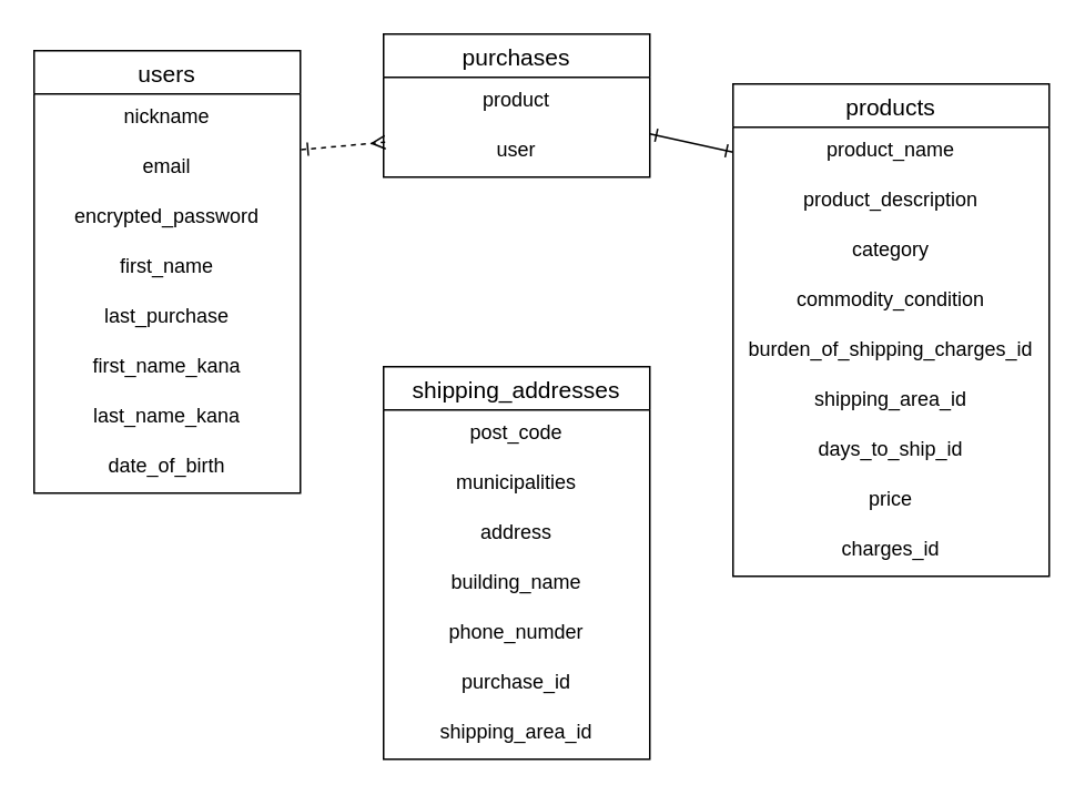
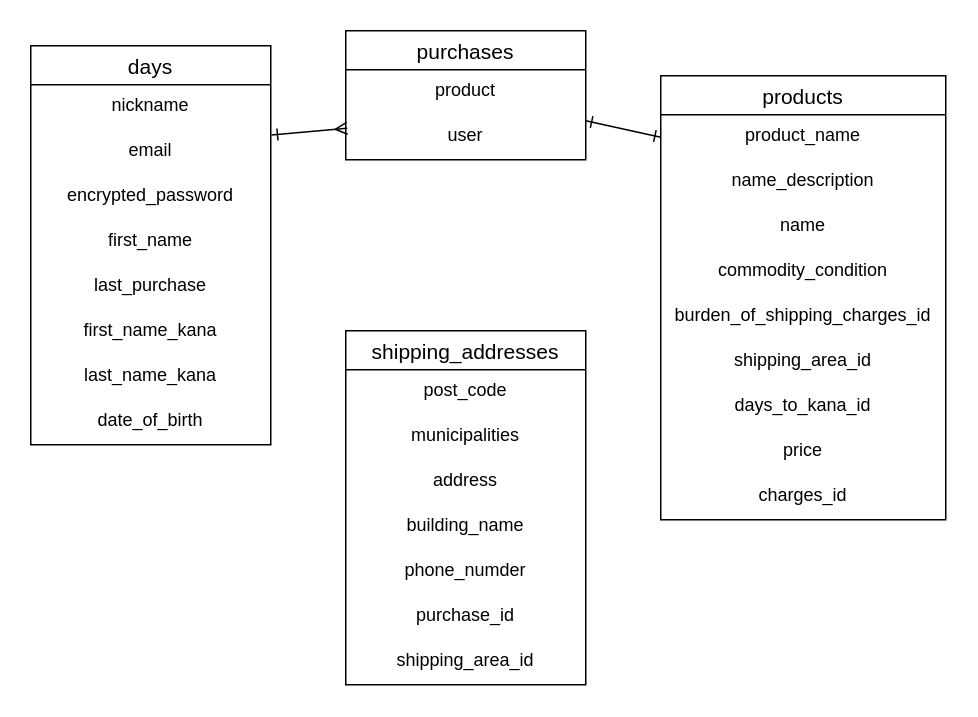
- <mxCell id="2" value="users" style="swimlane;fontStyle=0;childLayout=stackLayout;horizontal=1;startSize=26;horizontalStack=0;resizeParent=1;resizeParentMax=0;resizeLast=0;collapsible=1;marginBottom=0;align=center;fontSize=14;" parent="1" vertex="1"><mxGeometry x="20" y="30" width="160" height="266" as="geometry"><mxRectangle x="60" y="160" width="70" height="26" as="alternateBounds" /></mxGeometry></mxCell>
+ <mxCell id="2" value="days" style="swimlane;fontStyle=0;childLayout=stackLayout;horizontal=1;startSize=26;horizontalStack=0;resizeParent=1;resizeParentMax=0;resizeLast=0;collapsible=1;marginBottom=0;align=center;fontSize=14;" parent="1" vertex="1"><mxGeometry x="20" y="30" width="160" height="266" as="geometry"><mxRectangle x="60" y="160" width="70" height="26" as="alternateBounds" /></mxGeometry></mxCell>
- <mxCell id="32" style="edgeStyle=none;html=1;exitX=1.003;exitY=0.117;exitDx=0;exitDy=0;startArrow=ERone;startFill=0;endArrow=ERmany;endFill=0;entryX=0.006;entryY=0.3;entryDx=0;entryDy=0;exitPerimeter=0;entryPerimeter=0;dashed=1;" parent="1" source="4" target="23" edge="1"><mxGeometry relative="1" as="geometry"><mxPoint x="230" y="161" as="targetPoint" /></mxGeometry></mxCell>
+ <mxCell id="32" style="edgeStyle=none;html=1;exitX=1.003;exitY=0.117;exitDx=0;exitDy=0;startArrow=ERone;startFill=0;endArrow=ERmany;endFill=0;entryX=0.006;entryY=0.3;entryDx=0;entryDy=0;exitPerimeter=0;entryPerimeter=0;" parent="1" source="4" target="23" edge="1"><mxGeometry relative="1" as="geometry"><mxPoint x="230" y="161" as="targetPoint" /></mxGeometry></mxCell>
- <mxCell id="13" value="product_description" style="text;strokeColor=none;fillColor=none;spacingLeft=4;spacingRight=4;overflow=hidden;rotatable=0;points=[[0,0.5],[1,0.5]];portConstraint=eastwest;fontSize=12;align=center;" vertex="1" parent="11"><mxGeometry y="56" width="190" height="30" as="geometry" /></mxCell>
+ <mxCell id="13" value="name_description" style="text;strokeColor=none;fillColor=none;spacingLeft=4;spacingRight=4;overflow=hidden;rotatable=0;points=[[0,0.5],[1,0.5]];portConstraint=eastwest;fontSize=12;align=center;" vertex="1" parent="11"><mxGeometry y="56" width="190" height="30" as="geometry" /></mxCell>
- <mxCell id="14" value="category" style="text;strokeColor=none;fillColor=none;spacingLeft=4;spacingRight=4;overflow=hidden;rotatable=0;points=[[0,0.5],[1,0.5]];portConstraint=eastwest;fontSize=12;align=center;" vertex="1" parent="11"><mxGeometry y="86" width="190" height="30" as="geometry" /></mxCell>
+ <mxCell id="14" value="name" style="text;strokeColor=none;fillColor=none;spacingLeft=4;spacingRight=4;overflow=hidden;rotatable=0;points=[[0,0.5],[1,0.5]];portConstraint=eastwest;fontSize=12;align=center;" vertex="1" parent="11"><mxGeometry y="86" width="190" height="30" as="geometry" /></mxCell>
- <mxCell id="18" value="days_to_ship_id" style="text;strokeColor=none;fillColor=none;spacingLeft=4;spacingRight=4;overflow=hidden;rotatable=0;points=[[0,0.5],[1,0.5]];portConstraint=eastwest;fontSize=12;align=center;" parent="11" vertex="1"><mxGeometry y="206" width="190" height="30" as="geometry" /></mxCell>
+ <mxCell id="18" value="days_to_kana_id" style="text;strokeColor=none;fillColor=none;spacingLeft=4;spacingRight=4;overflow=hidden;rotatable=0;points=[[0,0.5],[1,0.5]];portConstraint=eastwest;fontSize=12;align=center;" parent="11" vertex="1"><mxGeometry y="206" width="190" height="30" as="geometry" /></mxCell>
